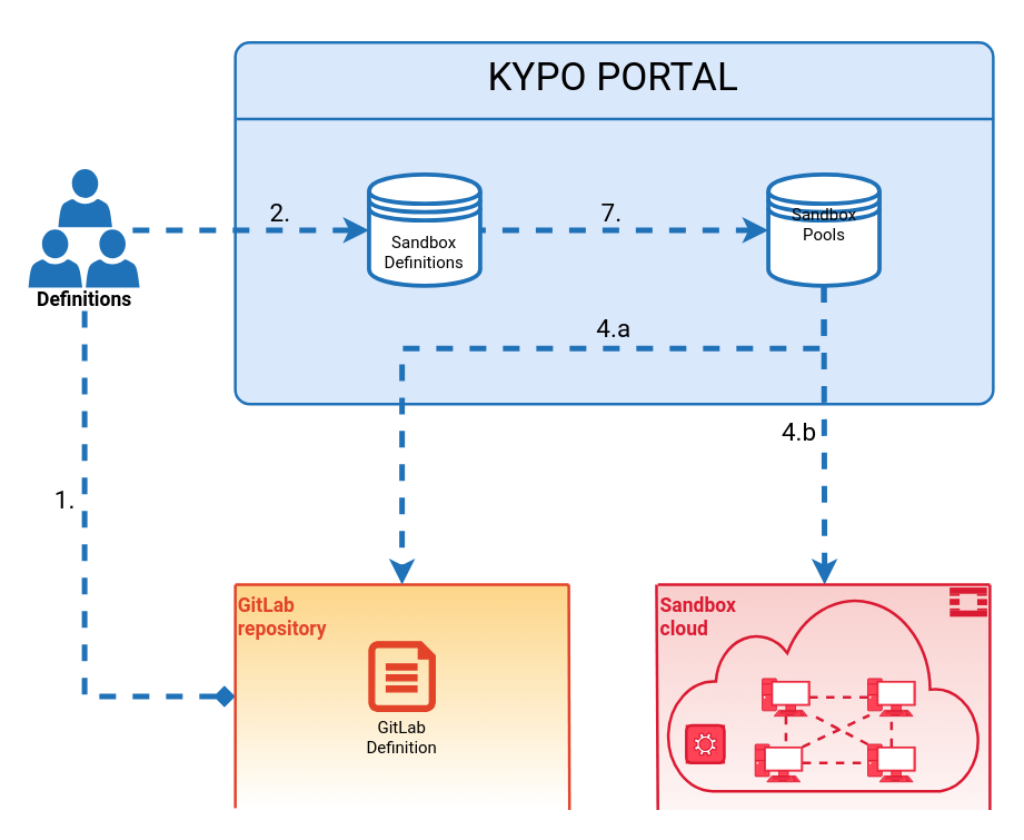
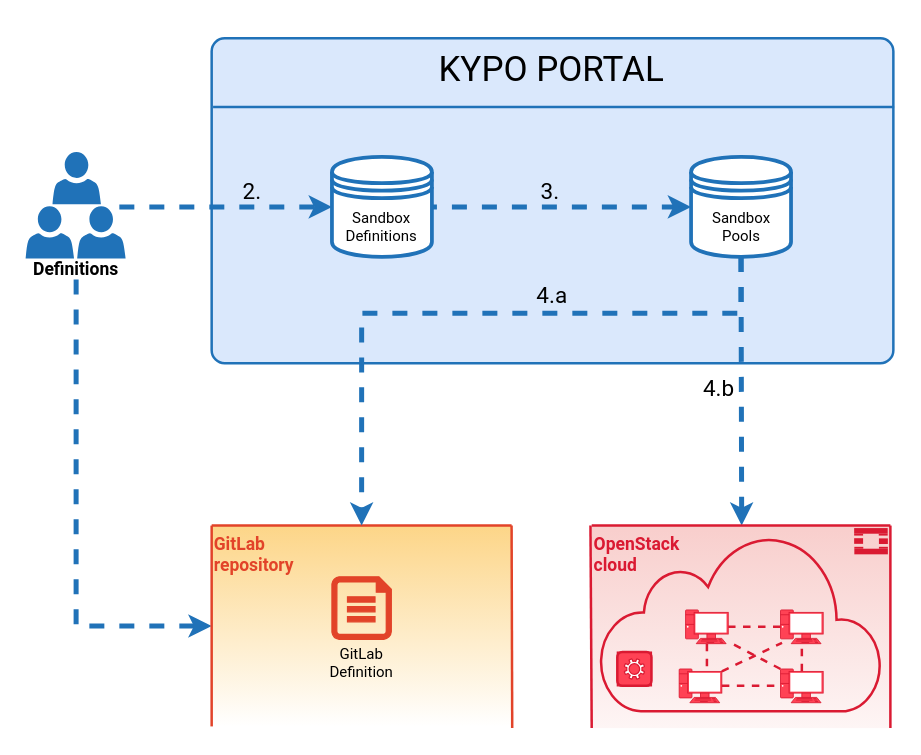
- <mxCell id="18" value="&lt;font style=&quot;font-size: 18px&quot; face=&quot;Roboto&quot;&gt;7.&lt;/font&gt; " style="text;html=1;strokeColor=none;fillColor=none;align=center;verticalAlign=middle;whiteSpace=wrap;rounded=0;" vertex="1" parent="1"><mxGeometry x="427.63" y="142" width="23.75" height="20" as="geometry" /></mxCell>
+ <mxCell id="18" value="&lt;font style=&quot;font-size: 18px&quot; face=&quot;Roboto&quot;&gt;3.&lt;/font&gt; " style="text;html=1;strokeColor=none;fillColor=none;align=center;verticalAlign=middle;whiteSpace=wrap;rounded=0;" vertex="1" parent="1"><mxGeometry x="427.63" y="142" width="23.75" height="20" as="geometry" /></mxCell>
- <mxCell id="53" value="Sandbox Pools" style="text;html=1;strokeColor=none;align=center;verticalAlign=middle;whiteSpace=wrap;rounded=0;fontColor=#000000;fontFamily=Roboto;fontSource=https%3A%2F%2Ffonts.googleapis.com%2Fcss%3Ffamily%3DRoboto;" vertex="1" parent="1"><mxGeometry x="557.5" y="145.71" width="70" height="30" as="geometry" /></mxCell>
+ <mxCell id="53" value="Sandbox Pools" style="text;html=1;strokeColor=none;align=center;verticalAlign=middle;whiteSpace=wrap;rounded=0;fontColor=#000000;fontFamily=Roboto;fontSource=https%3A%2F%2Ffonts.googleapis.com%2Fcss%3Ffamily%3DRoboto;" vertex="1" parent="1"><mxGeometry x="557.5" y="165.71" width="70" height="30" as="geometry" /></mxCell>
- <mxCell id="8" value="&lt;font style=&quot;font-size: 18px&quot;&gt;&lt;font data-font-src=&quot;https://fonts.googleapis.com/css?family=Roboto&quot; face=&quot;Roboto&quot;&gt;1&lt;/font&gt;.&lt;/font&gt;" style="text;html=1;strokeColor=none;fillColor=none;align=center;verticalAlign=middle;rounded=0;labelBackgroundColor=none;whiteSpace=wrap;" vertex="1" parent="1"><mxGeometry x="35" y="350" width="23" height="20" as="geometry" /></mxCell>
- <mxCell id="24" value="Sandbox&lt;br&gt; cloud" style="rounded=0;whiteSpace=wrap;html=1;opacity=80;fillColor=#f8cecc;align=left;verticalAlign=top;fontSize=14;fontFamily=Roboto;fontSource=https%3A%2F%2Ffonts.googleapis.com%2Fcss%3Ffamily%3DRoboto;gradientDirection=south;strokeColor=none;fontColor=#DA1A32;fontStyle=1;gradientColor=#ffffff;" vertex="1" parent="23"><mxGeometry width="239" height="162.0" as="geometry" /></mxCell>
+ <mxCell id="24" value="OpenStack&lt;br&gt; cloud" style="rounded=0;whiteSpace=wrap;html=1;opacity=80;fillColor=#f8cecc;align=left;verticalAlign=top;fontSize=14;fontFamily=Roboto;fontSource=https%3A%2F%2Ffonts.googleapis.com%2Fcss%3Ffamily%3DRoboto;gradientDirection=south;strokeColor=none;fontColor=#DA1A32;fontStyle=1;gradientColor=#ffffff;" vertex="1" parent="23"><mxGeometry width="239" height="162.0" as="geometry" /></mxCell>
- <mxCell id="14" value="" style="endArrow=diamond;html=1;dashed=1;strokeWidth=4;fontFamily=Roboto;fontSource=https%3A%2F%2Ffonts.googleapis.com%2Fcss%3Ffamily%3DRoboto;fontSize=12;fillColor=#647687;endFill=1;rounded=0;startArrow=none;startFill=0;entryX=0;entryY=0.5;entryDx=0;entryDy=0;exitX=0.5;exitY=1;exitDx=0;exitDy=0;edgeStyle=orthogonalEdgeStyle;strokeColor=#2072B8;" edge="1" parent="1" source="10" target="2"><mxGeometry x="168.88" y="49" width="50" height="50" as="geometry"><mxPoint x="61" y="130" as="sourcePoint" /><mxPoint x="61" y="-29" as="targetPoint" /><Array as="points"><mxPoint x="60" y="500" /></Array></mxGeometry></mxCell>
+ <mxCell id="14" value="" style="endArrow=classic;html=1;dashed=1;strokeWidth=4;fontFamily=Roboto;fontSource=https%3A%2F%2Ffonts.googleapis.com%2Fcss%3Ffamily%3DRoboto;fontSize=12;fillColor=#647687;endFill=1;rounded=0;startArrow=none;startFill=0;entryX=0;entryY=0.5;entryDx=0;entryDy=0;exitX=0.5;exitY=1;exitDx=0;exitDy=0;edgeStyle=orthogonalEdgeStyle;strokeColor=#2072B8;" edge="1" parent="1" source="10" target="2"><mxGeometry x="168.88" y="49" width="50" height="50" as="geometry"><mxPoint x="61" y="130" as="sourcePoint" /><mxPoint x="61" y="-29" as="targetPoint" /><Array as="points"><mxPoint x="60" y="500" /></Array></mxGeometry></mxCell>
